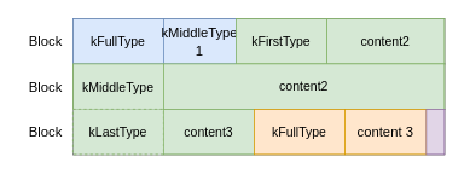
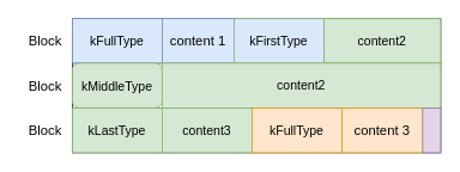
- <mxCell id="6" value="&lt;font style=&quot;font-size: 15px;&quot;&gt;kMiddleType 1&lt;/font&gt;" style="rounded=0;whiteSpace=wrap;html=1;fontSize=16;fillColor=#dae8fc;strokeColor=#6c8ebf;" vertex="1" parent="1"><mxGeometry x="180" y="20" width="80" height="50" as="geometry" /></mxCell>
+ <mxCell id="6" value="&lt;font style=&quot;font-size: 15px;&quot;&gt;content 1&lt;/font&gt;" style="rounded=0;whiteSpace=wrap;html=1;fontSize=16;fillColor=#dae8fc;strokeColor=#6c8ebf;" vertex="1" parent="1"><mxGeometry x="180" y="20" width="80" height="50" as="geometry" /></mxCell>
- <mxCell id="9" value="&lt;span style=&quot;font-size: 14px;&quot;&gt;kFirstType&lt;/span&gt;" style="rounded=0;whiteSpace=wrap;html=1;fontSize=16;fillColor=#d5e8d4;strokeColor=#82b366;" vertex="1" parent="1"><mxGeometry x="260" y="20" width="100" height="50" as="geometry" /></mxCell>
+ <mxCell id="9" value="&lt;span style=&quot;font-size: 14px;&quot;&gt;kFirstType&lt;/span&gt;" style="rounded=0;whiteSpace=wrap;html=1;fontSize=16;fillColor=#dae8fc;strokeColor=#82b366;" vertex="1" parent="1"><mxGeometry x="260" y="20" width="100" height="50" as="geometry" /></mxCell>
- <mxCell id="8" value="&lt;font style=&quot;font-size: 14px;&quot;&gt;kMiddleType&lt;/font&gt;" style="rounded=0;whiteSpace=wrap;html=1;fontSize=16;fillColor=#d5e8d4;strokeColor=#82b366;" vertex="1" parent="1"><mxGeometry x="80" y="70" width="100" height="50" as="geometry" /></mxCell>
+ <mxCell id="8" value="&lt;font style=&quot;font-size: 14px;&quot;&gt;kMiddleType&lt;/font&gt;" style="whiteSpace=wrap;html=1;fontSize=16;fillColor=#d5e8d4;strokeColor=#82b366;rounded=1;" vertex="1" parent="1"><mxGeometry x="80" y="70" width="100" height="50" as="geometry" /></mxCell>
- <mxCell id="11" value="&lt;font style=&quot;font-size: 14px;&quot;&gt;kLastType&lt;/font&gt;" style="rounded=0;whiteSpace=wrap;html=1;fontSize=16;fillColor=#d5e8d4;strokeColor=#82b366;dashed=1;" vertex="1" parent="1"><mxGeometry x="80" y="120" width="100" height="50" as="geometry" /></mxCell>
+ <mxCell id="11" value="&lt;font style=&quot;font-size: 14px;&quot;&gt;kLastType&lt;/font&gt;" style="rounded=0;whiteSpace=wrap;html=1;fontSize=16;fillColor=#d5e8d4;strokeColor=#82b366;" vertex="1" parent="1"><mxGeometry x="80" y="120" width="100" height="50" as="geometry" /></mxCell>
